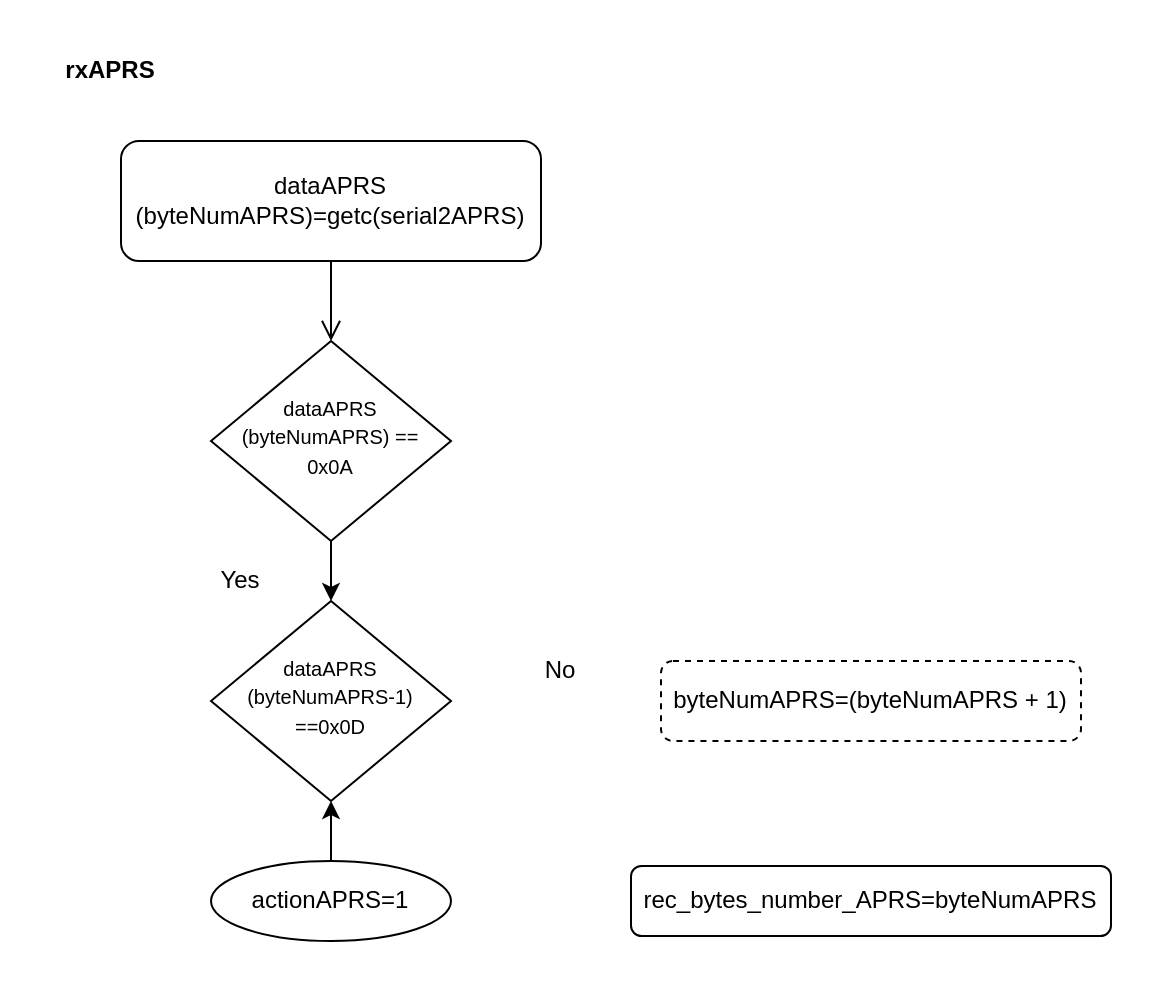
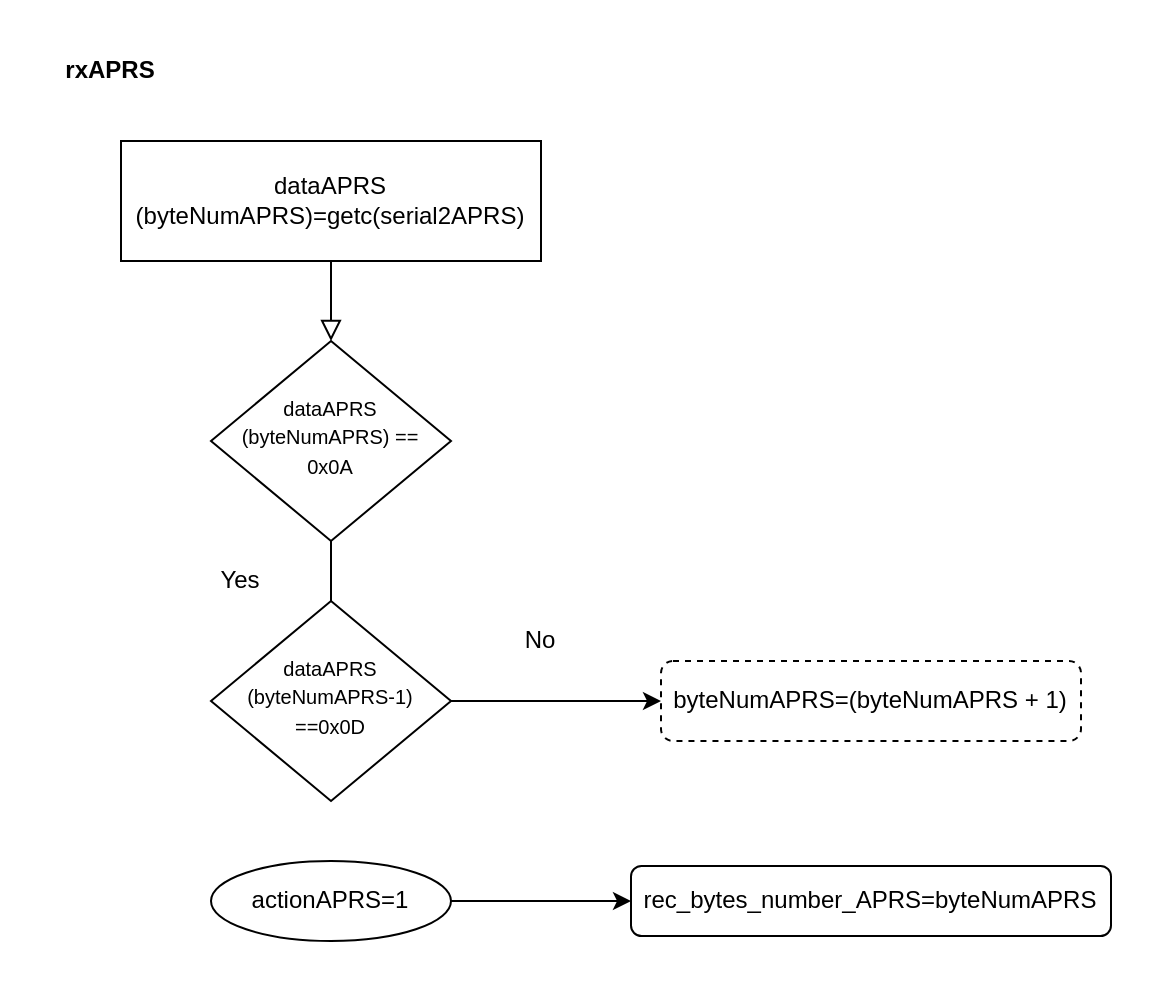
- <mxCell id="12" value="dataAPRS&lt;br style=&quot;border-color: var(--border-color);&quot;&gt;(byteNumAPRS)=getc(serial2APRS)" style="rounded=1;whiteSpace=wrap;html=1;fontSize=12;glass=0;strokeWidth=1;shadow=0;" parent="1" vertex="1"><mxGeometry x="60" y="70" width="210" height="60" as="geometry" /></mxCell>
+ <mxCell id="12" value="dataAPRS&lt;br style=&quot;border-color: var(--border-color);&quot;&gt;(byteNumAPRS)=getc(serial2APRS)" style="whiteSpace=wrap;html=1;fontSize=12;glass=0;strokeWidth=1;shadow=0;rounded=0;" parent="1" vertex="1"><mxGeometry x="60" y="70" width="210" height="60" as="geometry" /></mxCell>
- <mxCell id="2" value="" style="rounded=0;html=1;jettySize=auto;orthogonalLoop=1;fontSize=11;endArrow=open;endFill=0;endSize=8;strokeWidth=1;shadow=0;labelBackgroundColor=none;edgeStyle=orthogonalEdgeStyle;exitX=0.5;exitY=1;exitDx=0;exitDy=0;" parent="1" source="12" target="4" edge="1"><mxGeometry relative="1" as="geometry"><mxPoint x="165" y="200" as="sourcePoint" /></mxGeometry></mxCell>
+ <mxCell id="2" value="" style="rounded=0;html=1;jettySize=auto;orthogonalLoop=1;fontSize=11;endArrow=block;endFill=0;endSize=8;strokeWidth=1;shadow=0;labelBackgroundColor=none;edgeStyle=orthogonalEdgeStyle;exitX=0.5;exitY=1;exitDx=0;exitDy=0;" parent="1" source="12" target="4" edge="1"><mxGeometry relative="1" as="geometry"><mxPoint x="165" y="200" as="sourcePoint" /></mxGeometry></mxCell>
- <mxCell id="3" style="edgeStyle=orthogonalEdgeStyle;rounded=0;orthogonalLoop=1;jettySize=auto;html=1;entryX=0.5;entryY=0;entryDx=0;entryDy=0;" parent="1" source="4" target="6" edge="1"><mxGeometry relative="1" as="geometry" /></mxCell>
+ <mxCell id="3" style="edgeStyle=orthogonalEdgeStyle;rounded=0;orthogonalLoop=1;jettySize=auto;html=1;entryX=0.5;entryY=0;entryDx=0;entryDy=0;endArrow=none;" parent="1" source="4" target="6" edge="1"><mxGeometry relative="1" as="geometry" /></mxCell>
- <mxCell id="13" value="No" style="text;html=1;strokeColor=none;fillColor=none;align=center;verticalAlign=middle;whiteSpace=wrap;rounded=0;" parent="1" vertex="1"><mxGeometry x="250" y="305" width="60" height="60" as="geometry" /></mxCell>
+ <mxCell id="13" value="No" style="text;html=1;strokeColor=none;fillColor=none;align=center;verticalAlign=middle;whiteSpace=wrap;rounded=0;" parent="1" vertex="1"><mxGeometry x="240" y="290" width="60" height="60" as="geometry" /></mxCell>
+ <mxCell id="5" style="edgeStyle=orthogonalEdgeStyle;rounded=0;orthogonalLoop=1;jettySize=auto;html=1;" parent="1" source="6" target="10" edge="1"><mxGeometry relative="1" as="geometry" /></mxCell>
- <mxCell id="7" value="" style="edgeStyle=orthogonalEdgeStyle;rounded=0;orthogonalLoop=1;jettySize=auto;html=1;" parent="1" source="8" target="6" edge="1"><mxGeometry relative="1" as="geometry" /></mxCell>
+ <mxCell id="7" value="" style="edgeStyle=orthogonalEdgeStyle;rounded=0;orthogonalLoop=1;jettySize=auto;html=1;" parent="1" source="8" target="9" edge="1"><mxGeometry relative="1" as="geometry" /></mxCell>
